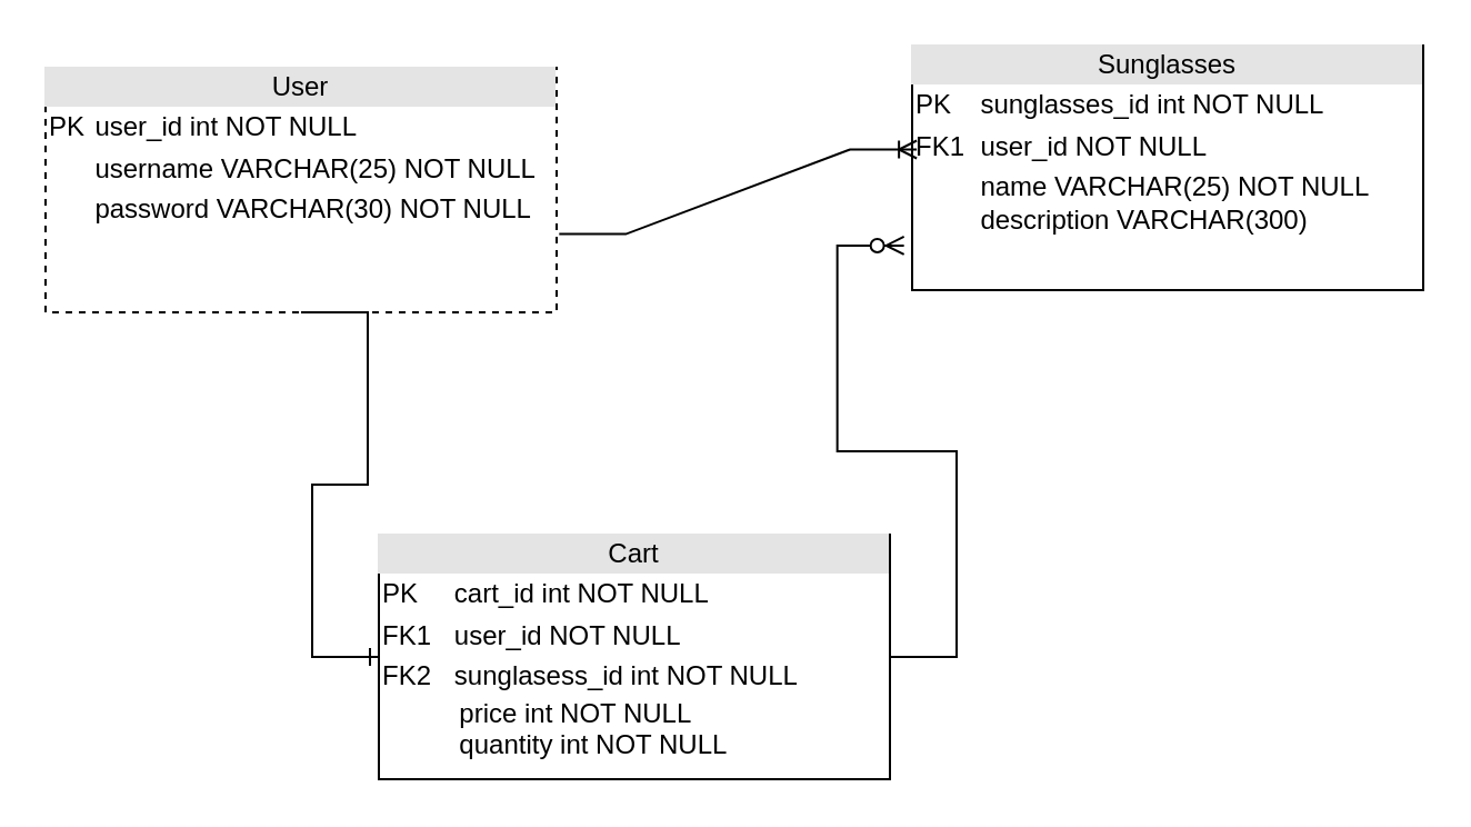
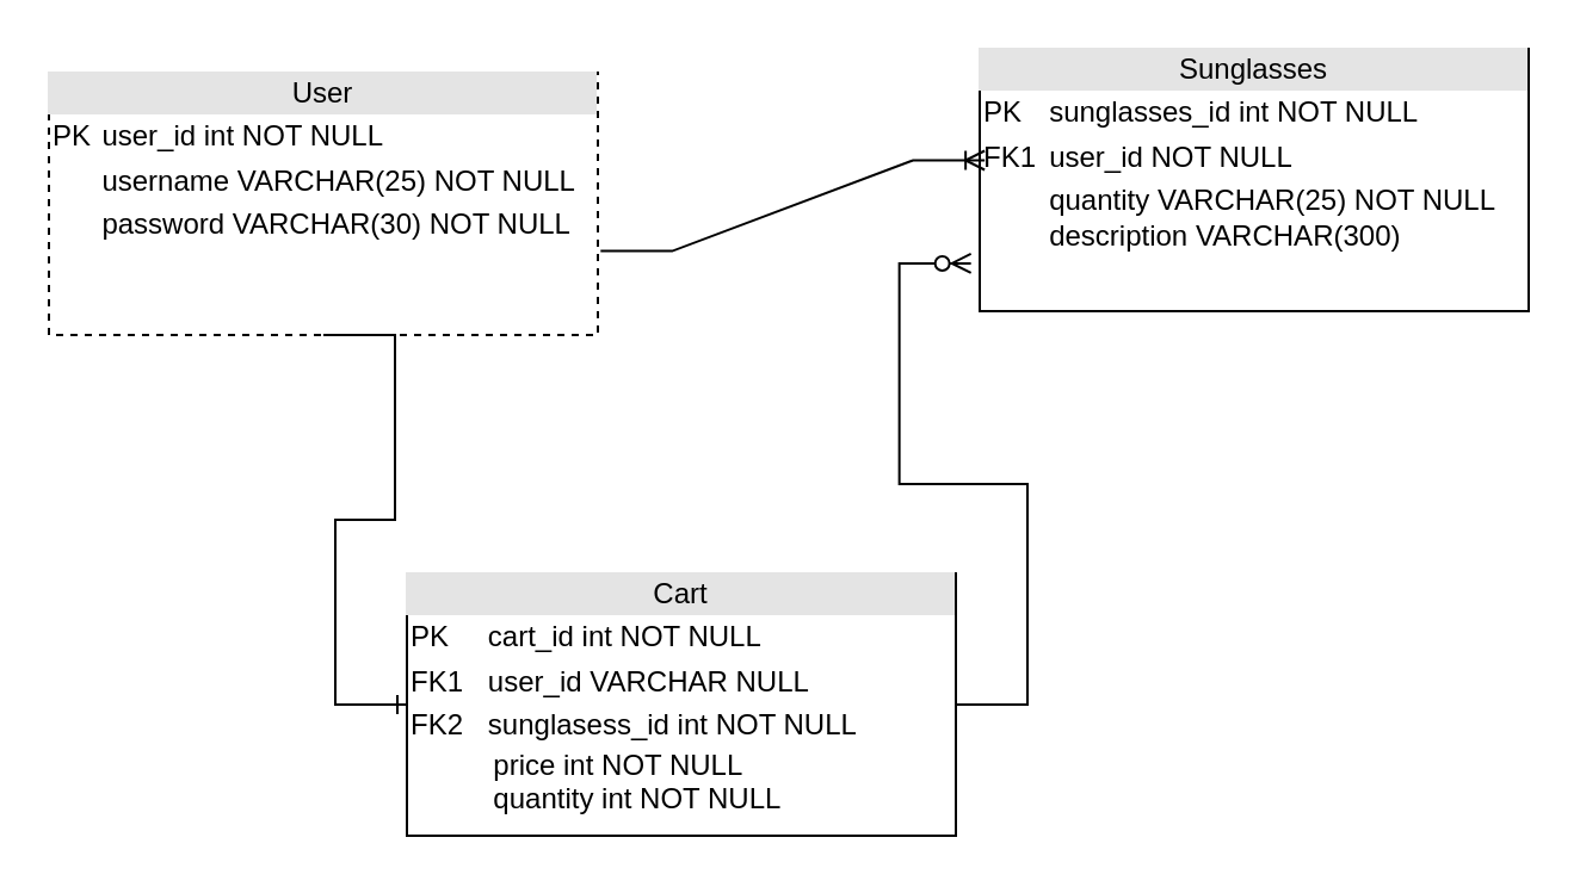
- <mxCell id="3" value="&lt;div style=&quot;text-align: center; box-sizing: border-box; width: 100%; background: rgb(228, 228, 228); padding: 2px;&quot;&gt;Sunglasses&lt;/div&gt;&lt;table style=&quot;width:100%;font-size:1em;&quot; cellpadding=&quot;2&quot; cellspacing=&quot;0&quot;&gt;&lt;tbody&gt;&lt;tr&gt;&lt;td&gt;PK&lt;/td&gt;&lt;td&gt;sunglasses_id int NOT NULL&lt;/td&gt;&lt;/tr&gt;&lt;tr&gt;&lt;td&gt;FK1&lt;/td&gt;&lt;td&gt;user_id NOT NULL&lt;/td&gt;&lt;/tr&gt;&lt;tr&gt;&lt;td&gt;&lt;/td&gt;&lt;td&gt;name VARCHAR(25) NOT NULL&lt;br&gt;description VARCHAR(300)&lt;/td&gt;&lt;/tr&gt;&lt;/tbody&gt;&lt;/table&gt;" style="verticalAlign=top;align=left;overflow=fill;html=1;whiteSpace=wrap;" vertex="1" parent="1"><mxGeometry x="410" y="20" width="230" height="110" as="geometry" /></mxCell>
+ <mxCell id="3" value="&lt;div style=&quot;text-align: center; box-sizing: border-box; width: 100%; background: rgb(228, 228, 228); padding: 2px;&quot;&gt;Sunglasses&lt;/div&gt;&lt;table style=&quot;width:100%;font-size:1em;&quot; cellpadding=&quot;2&quot; cellspacing=&quot;0&quot;&gt;&lt;tbody&gt;&lt;tr&gt;&lt;td&gt;PK&lt;/td&gt;&lt;td&gt;sunglasses_id int NOT NULL&lt;/td&gt;&lt;/tr&gt;&lt;tr&gt;&lt;td&gt;FK1&lt;/td&gt;&lt;td&gt;user_id NOT NULL&lt;/td&gt;&lt;/tr&gt;&lt;tr&gt;&lt;td&gt;&lt;/td&gt;&lt;td&gt;quantity VARCHAR(25) NOT NULL&lt;br&gt;description VARCHAR(300)&lt;/td&gt;&lt;/tr&gt;&lt;/tbody&gt;&lt;/table&gt;" style="verticalAlign=top;align=left;overflow=fill;html=1;whiteSpace=wrap;" vertex="1" parent="1"><mxGeometry x="410" y="20" width="230" height="110" as="geometry" /></mxCell>
- <mxCell id="5" value="&lt;div style=&quot;text-align: center; box-sizing: border-box; width: 100%; background: rgb(228, 228, 228); padding: 2px;&quot;&gt;Cart&lt;/div&gt;&lt;table style=&quot;width:100%;font-size:1em;&quot; cellpadding=&quot;2&quot; cellspacing=&quot;0&quot;&gt;&lt;tbody&gt;&lt;tr&gt;&lt;td&gt;PK&lt;/td&gt;&lt;td&gt;cart_id int NOT NULL&lt;/td&gt;&lt;/tr&gt;&lt;tr&gt;&lt;td&gt;FK1&lt;/td&gt;&lt;td&gt;user_id NOT NULL&lt;/td&gt;&lt;/tr&gt;&lt;tr&gt;&lt;td&gt;FK2&lt;/td&gt;&lt;td&gt;sunglasess_id int NOT NULL&lt;br&gt;&lt;/td&gt;&lt;/tr&gt;&lt;/tbody&gt;&lt;/table&gt;&lt;span style=&quot;background-color: initial;&quot;&gt;&amp;nbsp; &amp;nbsp; &amp;nbsp; &amp;nbsp; &amp;nbsp; &amp;nbsp;price int NOT NULL&lt;/span&gt;&lt;div&gt;&lt;span style=&quot;background-color: initial;&quot;&gt;&amp;nbsp; &amp;nbsp; &amp;nbsp; &amp;nbsp; &amp;nbsp; &amp;nbsp;quantity int NOT NULL&lt;/span&gt;&lt;/div&gt;" style="verticalAlign=top;align=left;overflow=fill;html=1;whiteSpace=wrap;" vertex="1" parent="1"><mxGeometry x="170" y="240" width="230" height="110" as="geometry" /></mxCell>
+ <mxCell id="5" value="&lt;div style=&quot;text-align: center; box-sizing: border-box; width: 100%; background: rgb(228, 228, 228); padding: 2px;&quot;&gt;Cart&lt;/div&gt;&lt;table style=&quot;width:100%;font-size:1em;&quot; cellpadding=&quot;2&quot; cellspacing=&quot;0&quot;&gt;&lt;tbody&gt;&lt;tr&gt;&lt;td&gt;PK&lt;/td&gt;&lt;td&gt;cart_id int NOT NULL&lt;/td&gt;&lt;/tr&gt;&lt;tr&gt;&lt;td&gt;FK1&lt;/td&gt;&lt;td&gt;user_id VARCHAR NULL&lt;/td&gt;&lt;/tr&gt;&lt;tr&gt;&lt;td&gt;FK2&lt;/td&gt;&lt;td&gt;sunglasess_id int NOT NULL&lt;br&gt;&lt;/td&gt;&lt;/tr&gt;&lt;/tbody&gt;&lt;/table&gt;&lt;span style=&quot;background-color: initial;&quot;&gt;&amp;nbsp; &amp;nbsp; &amp;nbsp; &amp;nbsp; &amp;nbsp; &amp;nbsp;price int NOT NULL&lt;/span&gt;&lt;div&gt;&lt;span style=&quot;background-color: initial;&quot;&gt;&amp;nbsp; &amp;nbsp; &amp;nbsp; &amp;nbsp; &amp;nbsp; &amp;nbsp;quantity int NOT NULL&lt;/span&gt;&lt;/div&gt;" style="verticalAlign=top;align=left;overflow=fill;html=1;whiteSpace=wrap;" vertex="1" parent="1"><mxGeometry x="170" y="240" width="230" height="110" as="geometry" /></mxCell>
